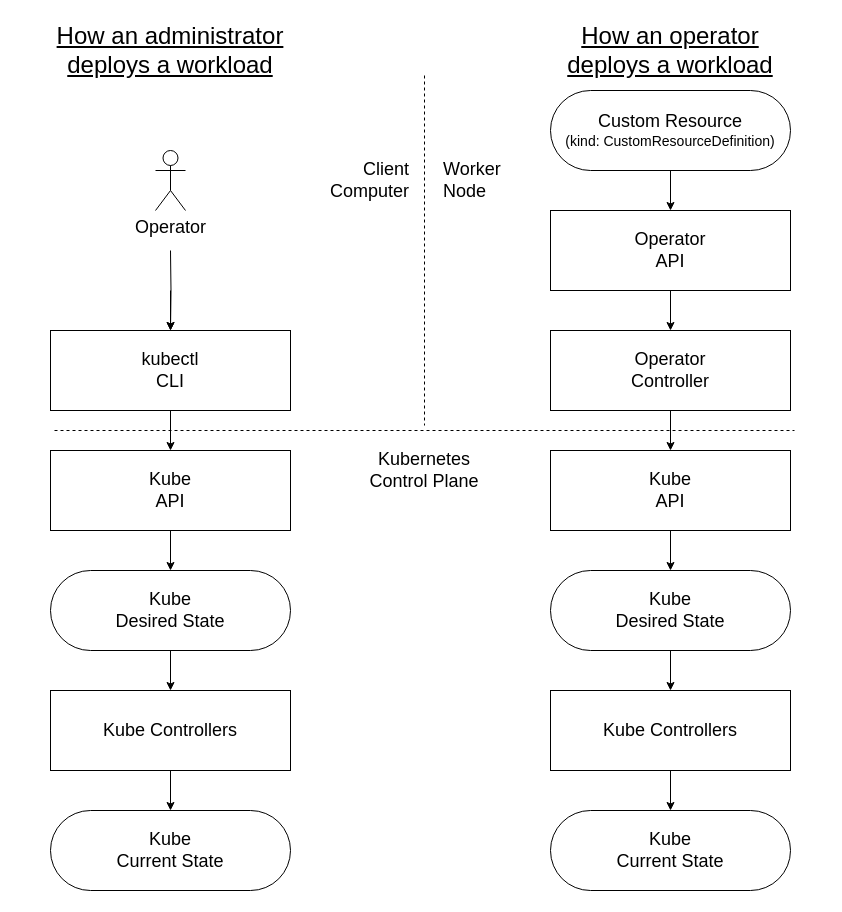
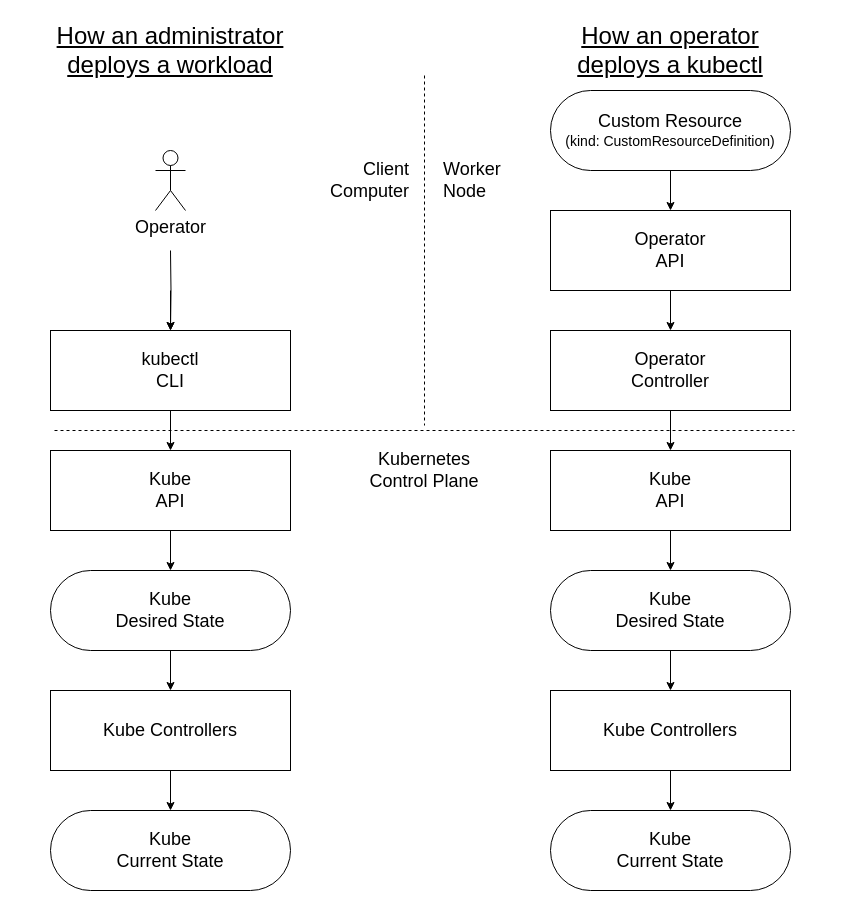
- <mxCell id="26" value="&lt;font style=&quot;font-size: 24px&quot;&gt;&lt;u&gt;How an operator&lt;br&gt;deploys a workload&lt;br&gt;&lt;/u&gt;&lt;/font&gt;" style="text;html=1;strokeColor=none;fillColor=none;align=center;verticalAlign=middle;whiteSpace=wrap;rounded=0;" parent="1" vertex="1"><mxGeometry x="520" y="20" width="300" height="60" as="geometry" /></mxCell>
+ <mxCell id="26" value="&lt;font style=&quot;font-size: 24px&quot;&gt;&lt;u&gt;How an operator&lt;br&gt;deploys a kubectl&lt;br&gt;&lt;/u&gt;&lt;/font&gt;" style="text;html=1;strokeColor=none;fillColor=none;align=center;verticalAlign=middle;whiteSpace=wrap;rounded=0;" parent="1" vertex="1"><mxGeometry x="520" y="20" width="300" height="60" as="geometry" /></mxCell>
